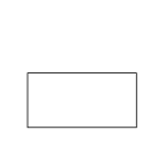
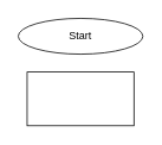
+ <mxCell id="2" value="Start" style="ellipse;whiteSpace=wrap;html=1;" vertex="1" parent="1"><mxGeometry x="20" width="140" height="40" as="geometry" y="20" /></mxCell>
